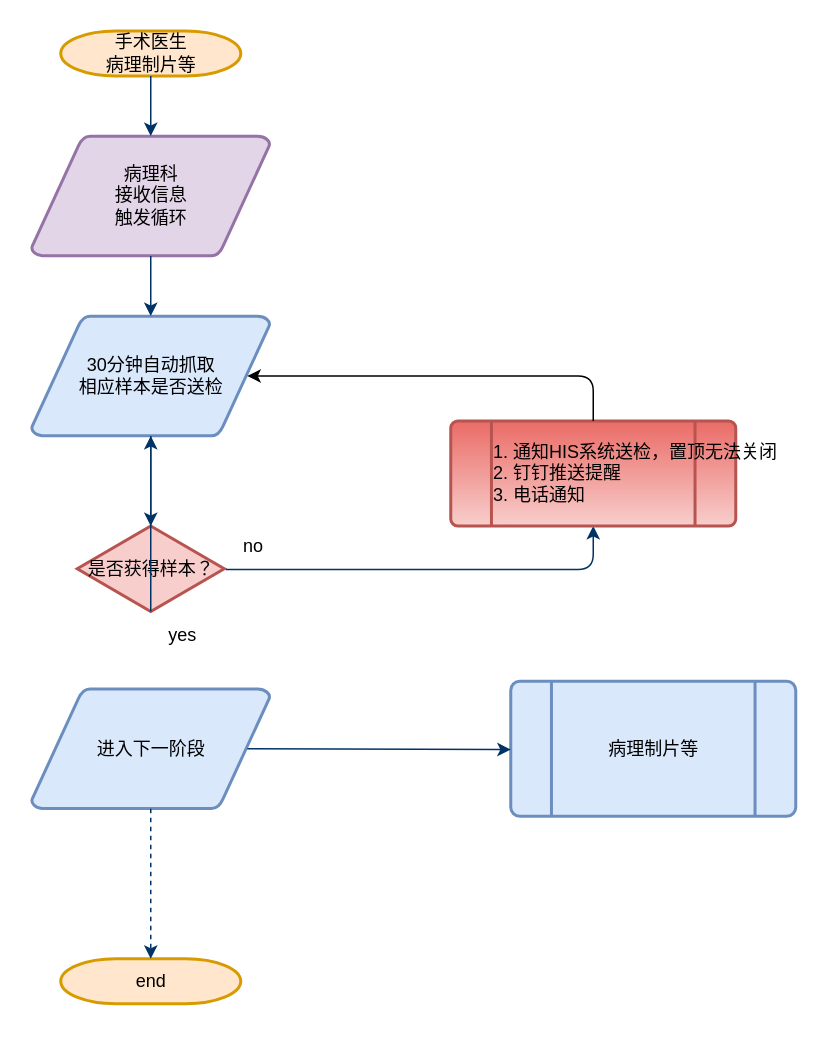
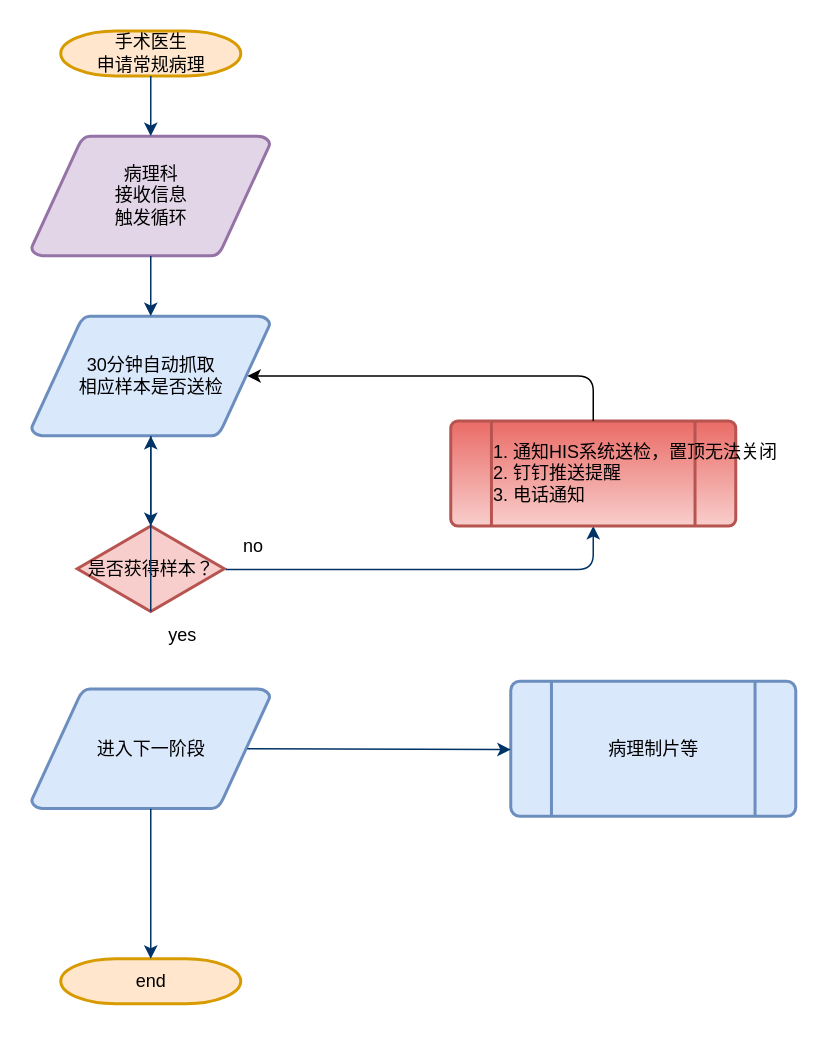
- <mxCell id="2" value="手术医生&lt;br&gt;病理制片等" style="shape=mxgraph.flowchart.terminator;strokeWidth=2;gradientDirection=north;fontStyle=0;html=1;fillColor=#ffe6cc;strokeColor=#d79b00;" parent="1" vertex="1"><mxGeometry x="40" y="20" width="120" height="30" as="geometry" /></mxCell>
+ <mxCell id="2" value="手术医生&lt;br&gt;申请常规病理" style="shape=mxgraph.flowchart.terminator;strokeWidth=2;gradientDirection=north;fontStyle=0;html=1;fillColor=#ffe6cc;strokeColor=#d79b00;" parent="1" vertex="1"><mxGeometry x="40" y="20" width="120" height="30" as="geometry" /></mxCell>
- <mxCell id="13" value="" style="edgeStyle=elbowEdgeStyle;elbow=vertical;exitX=0.5;exitY=1;exitPerimeter=0;entryX=0.5;entryY=0;entryPerimeter=0;fontStyle=1;strokeColor=#003366;strokeWidth=1;html=1;dashed=1;" parent="1" source="9" target="11" edge="1"><mxGeometry y="-1231.5" width="100" height="100" as="geometry"><mxPoint y="-1171.5" as="sourcePoint" x="-220" /><mxPoint x="-120" y="-1271.5" as="targetPoint" /></mxGeometry></mxCell>
+ <mxCell id="13" value="" style="edgeStyle=elbowEdgeStyle;elbow=vertical;exitX=0.5;exitY=1;exitPerimeter=0;entryX=0.5;entryY=0;entryPerimeter=0;fontStyle=1;strokeColor=#003366;strokeWidth=1;html=1;" parent="1" source="9" target="11" edge="1"><mxGeometry y="-1231.5" width="100" height="100" as="geometry"><mxPoint y="-1171.5" as="sourcePoint" x="-220" /><mxPoint x="-120" y="-1271.5" as="targetPoint" /></mxGeometry></mxCell>
